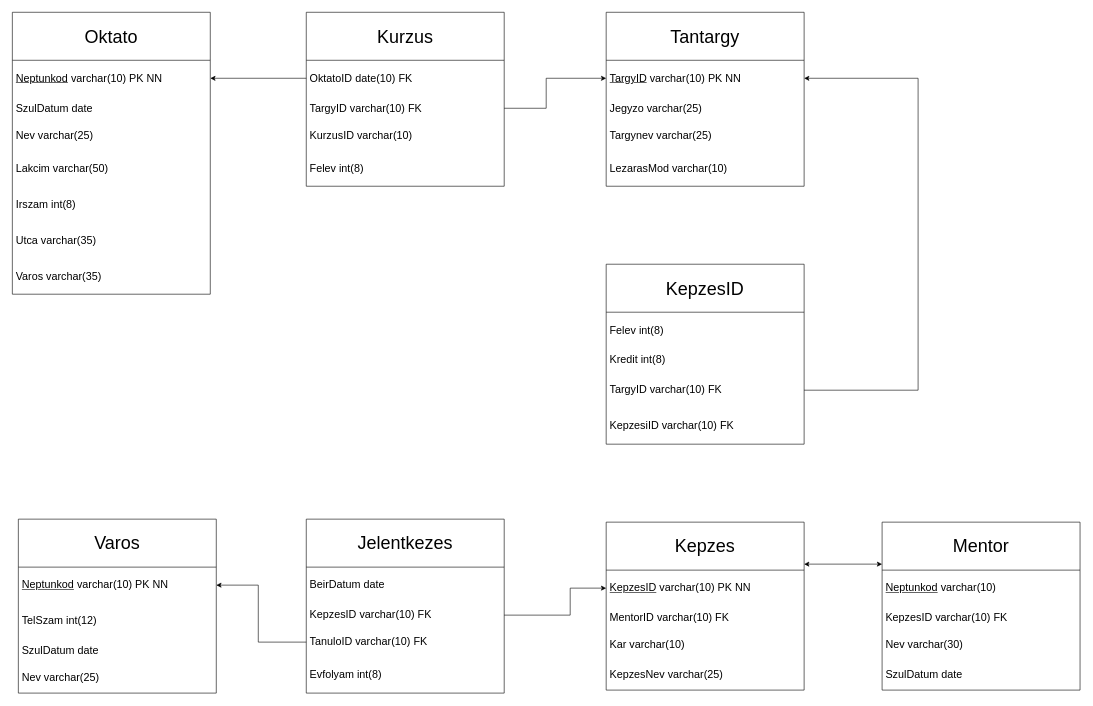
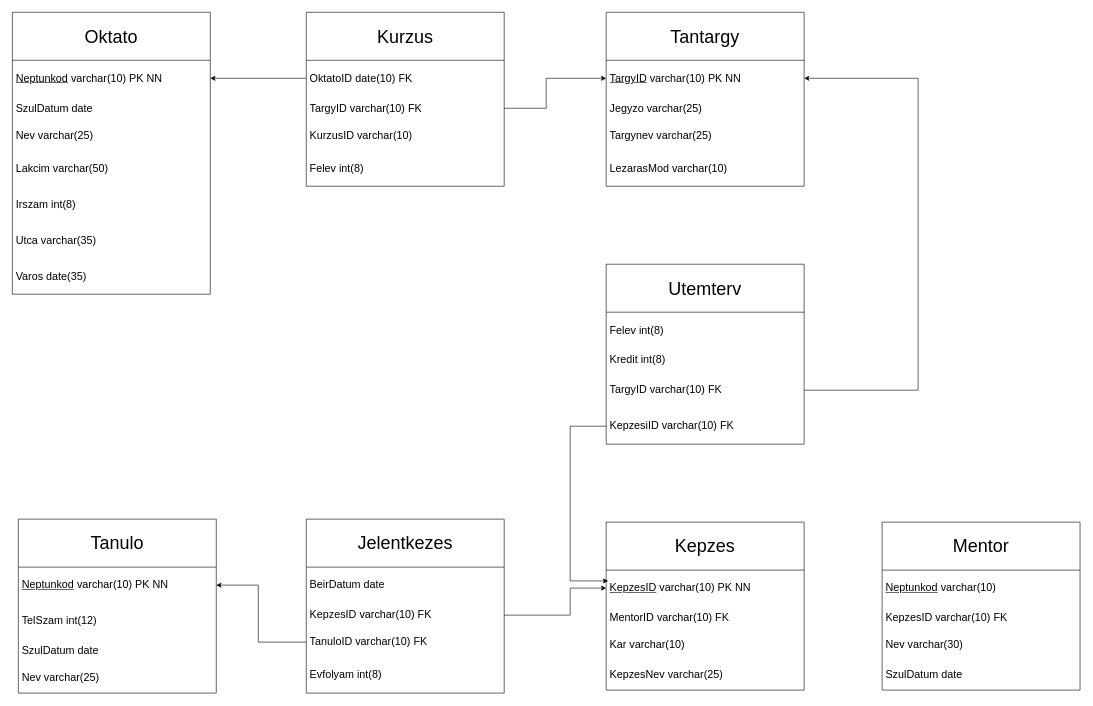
- <mxCell id="39" value="&lt;font style=&quot;font-size: 18px;&quot;&gt;Varos varchar(35)&lt;/font&gt;" style="text;strokeColor=none;fillColor=none;align=left;verticalAlign=middle;spacingLeft=4;spacingRight=4;overflow=hidden;points=[[0,0.5],[1,0.5]];portConstraint=eastwest;rotatable=0;whiteSpace=wrap;html=1;" parent="32" vertex="1"><mxGeometry y="410" width="330" height="60" as="geometry" /></mxCell>
+ <mxCell id="39" value="&lt;font style=&quot;font-size: 18px;&quot;&gt;Varos date(35)&lt;/font&gt;" style="text;strokeColor=none;fillColor=none;align=left;verticalAlign=middle;spacingLeft=4;spacingRight=4;overflow=hidden;points=[[0,0.5],[1,0.5]];portConstraint=eastwest;rotatable=0;whiteSpace=wrap;html=1;" parent="32" vertex="1"><mxGeometry y="410" width="330" height="60" as="geometry" /></mxCell>
- <mxCell id="40" value="&lt;font style=&quot;font-size: 30px;&quot;&gt;KepzesID&lt;/font&gt;" style="swimlane;fontStyle=0;childLayout=stackLayout;horizontal=1;startSize=80;horizontalStack=0;resizeParent=1;resizeParentMax=0;resizeLast=0;collapsible=1;marginBottom=0;whiteSpace=wrap;html=1;" parent="1" vertex="1"><mxGeometry x="1010" y="440" width="330" height="300" as="geometry"><mxRectangle x="280" y="460" width="130" height="80" as="alternateBounds" /></mxGeometry></mxCell>
+ <mxCell id="40" value="&lt;font style=&quot;font-size: 30px;&quot;&gt;Utemterv&lt;/font&gt;" style="swimlane;fontStyle=0;childLayout=stackLayout;horizontal=1;startSize=80;horizontalStack=0;resizeParent=1;resizeParentMax=0;resizeLast=0;collapsible=1;marginBottom=0;whiteSpace=wrap;html=1;" parent="1" vertex="1"><mxGeometry x="1010" y="440" width="330" height="300" as="geometry"><mxRectangle x="280" y="460" width="130" height="80" as="alternateBounds" /></mxGeometry></mxCell>
- <mxCell id="2" value="&lt;font style=&quot;font-size: 30px;&quot;&gt;Varos&lt;/font&gt;" style="swimlane;fontStyle=0;childLayout=stackLayout;horizontal=1;startSize=80;horizontalStack=0;resizeParent=1;resizeParentMax=0;resizeLast=0;collapsible=1;marginBottom=0;whiteSpace=wrap;html=1;" parent="1" vertex="1"><mxGeometry y="865" width="330" height="290" as="geometry" x="30"><mxRectangle x="280" y="460" width="130" height="80" as="alternateBounds" /></mxGeometry></mxCell>
+ <mxCell id="2" value="&lt;font style=&quot;font-size: 30px;&quot;&gt;Tanulo&lt;/font&gt;" style="swimlane;fontStyle=0;childLayout=stackLayout;horizontal=1;startSize=80;horizontalStack=0;resizeParent=1;resizeParentMax=0;resizeLast=0;collapsible=1;marginBottom=0;whiteSpace=wrap;html=1;" parent="1" vertex="1"><mxGeometry y="865" width="330" height="290" as="geometry" x="30"><mxRectangle x="280" y="460" width="130" height="80" as="alternateBounds" /></mxGeometry></mxCell>
- <mxCell id="47" value="" style="endArrow=classic;startArrow=classic;html=1;rounded=0;entryX=0;entryY=0.25;entryDx=0;entryDy=0;exitX=1;exitY=0.25;exitDx=0;exitDy=0;" edge="1" parent="1" source="17" target="7"><mxGeometry width="50" height="50" relative="1" as="geometry"><mxPoint x="1340" y="947" as="sourcePoint" /><mxPoint x="1190" y="1030" as="targetPoint" /></mxGeometry></mxCell>
+ <mxCell id="48" value="" style="endArrow=classic;html=1;rounded=0;exitX=0;exitY=0.5;exitDx=0;exitDy=0;entryX=0.01;entryY=0.3;entryDx=0;entryDy=0;entryPerimeter=0;" edge="1" parent="1" source="44" target="18"><mxGeometry width="50" height="50" relative="1" as="geometry"><mxPoint x="1080" y="910" as="sourcePoint" /><mxPoint x="1130" y="860" as="targetPoint" /><Array as="points"><mxPoint x="950" y="710" /><mxPoint x="950" y="968" /></Array></mxGeometry></mxCell>
